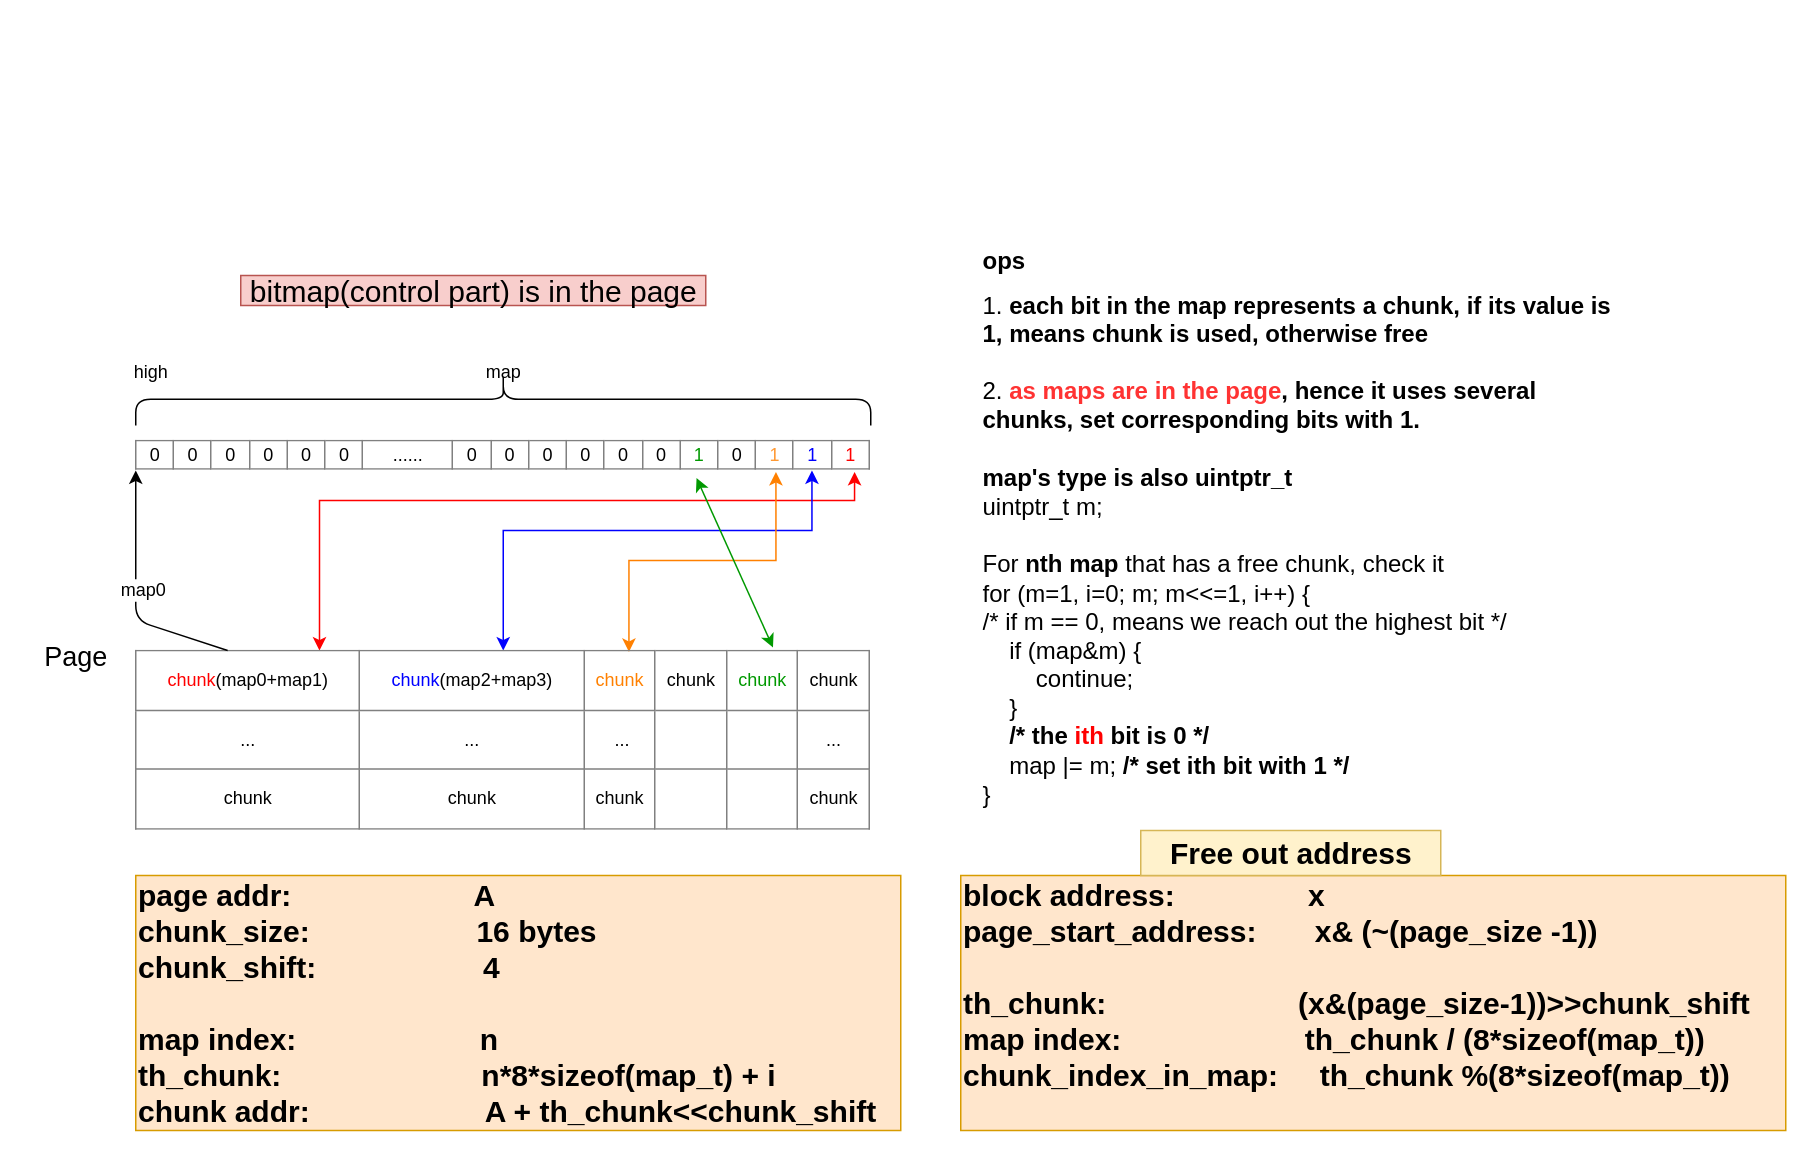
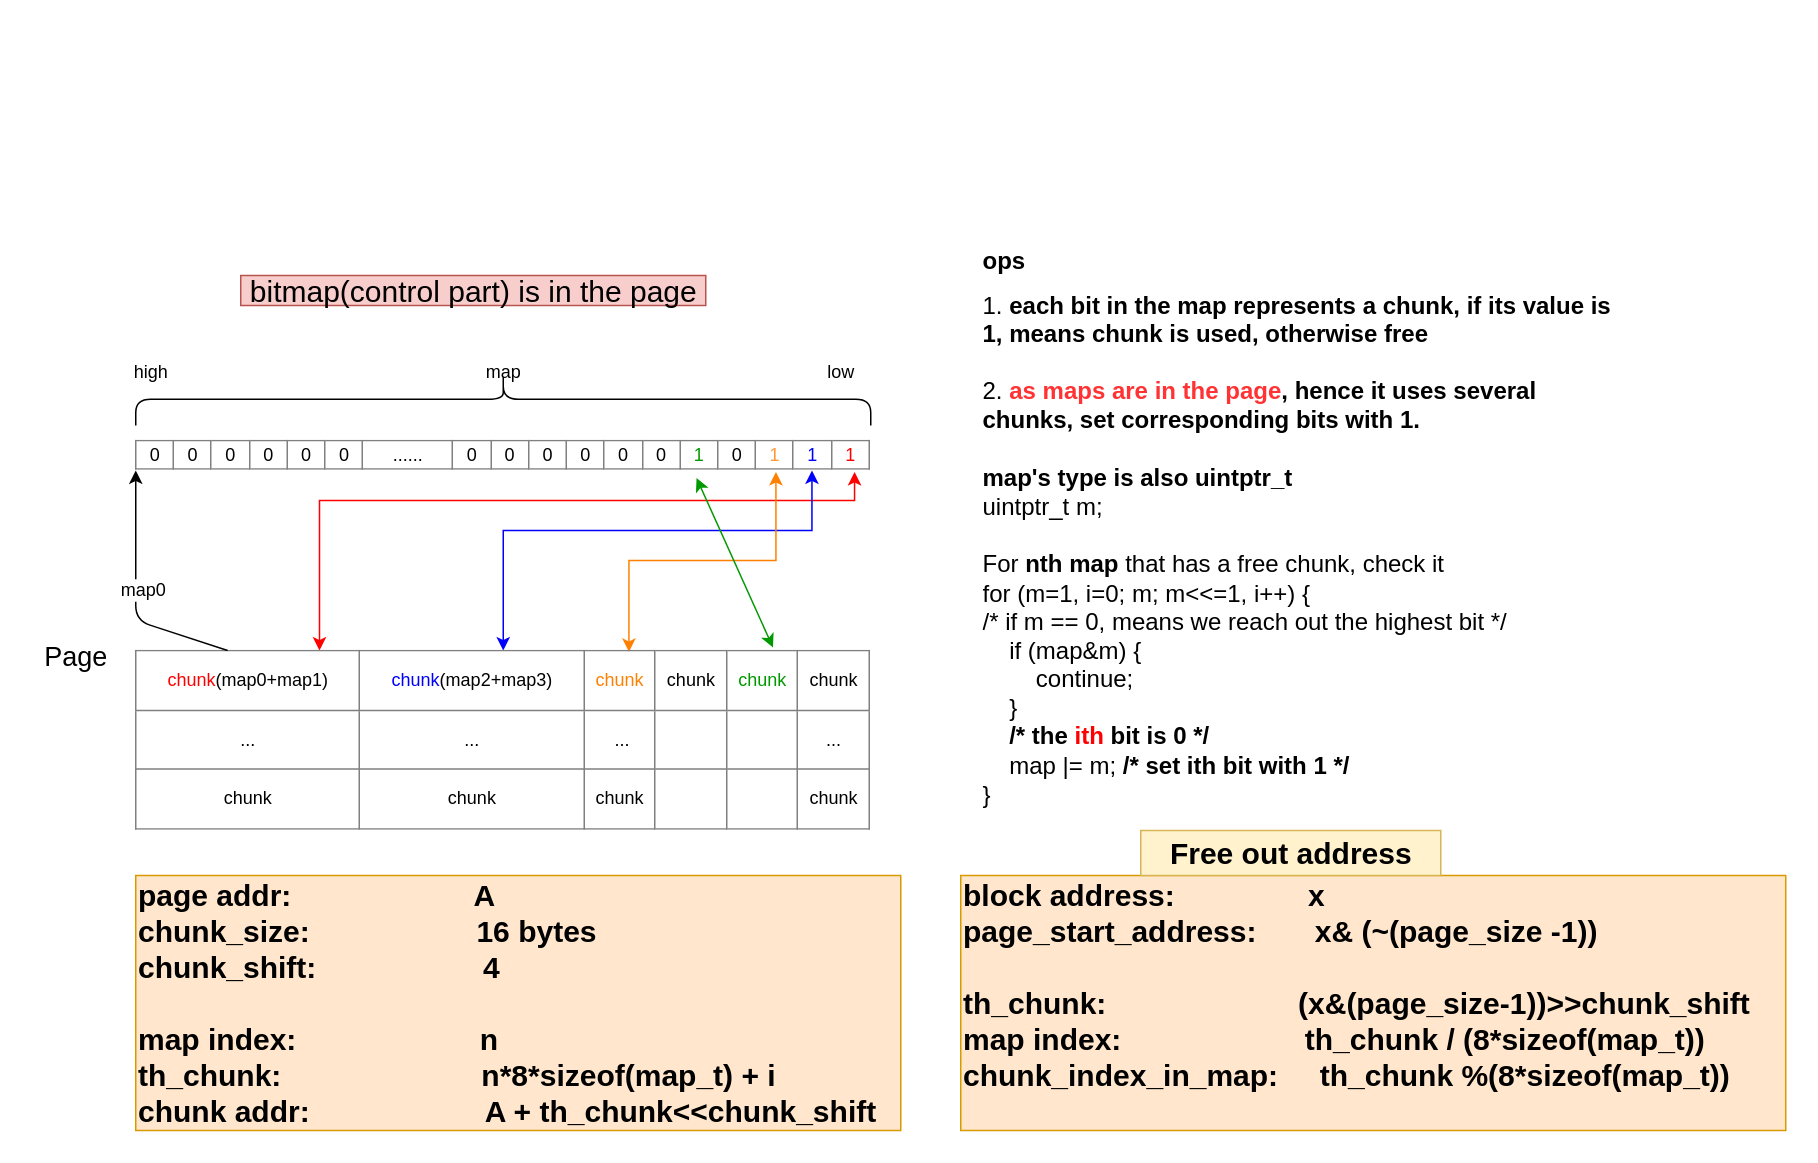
+ <mxCell id="10" value="low" style="text;html=1;align=center;verticalAlign=middle;resizable=0;points=[];autosize=1;" parent="1" vertex="1"><mxGeometry x="545" y="238" width="30" height="20" as="geometry" /></mxCell>
